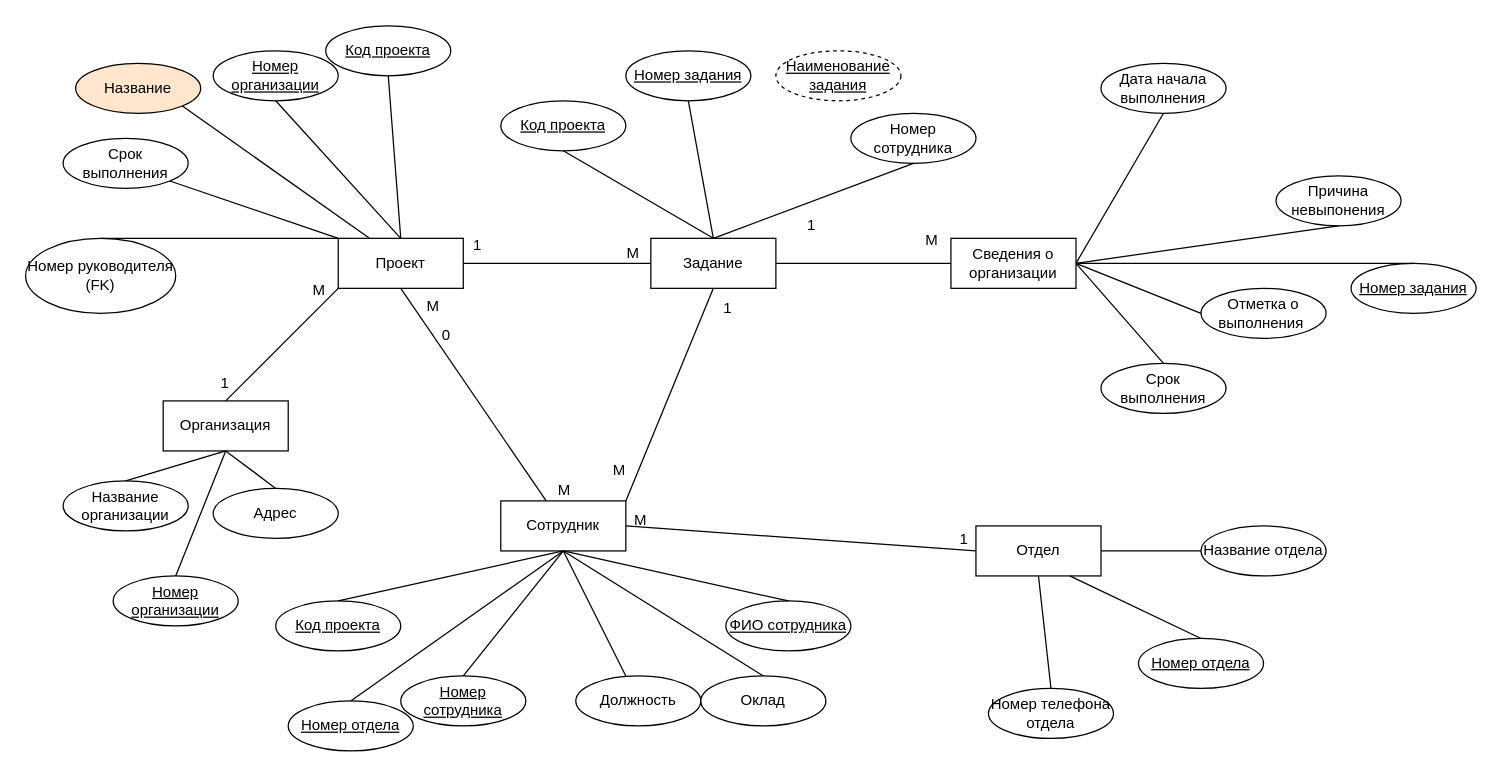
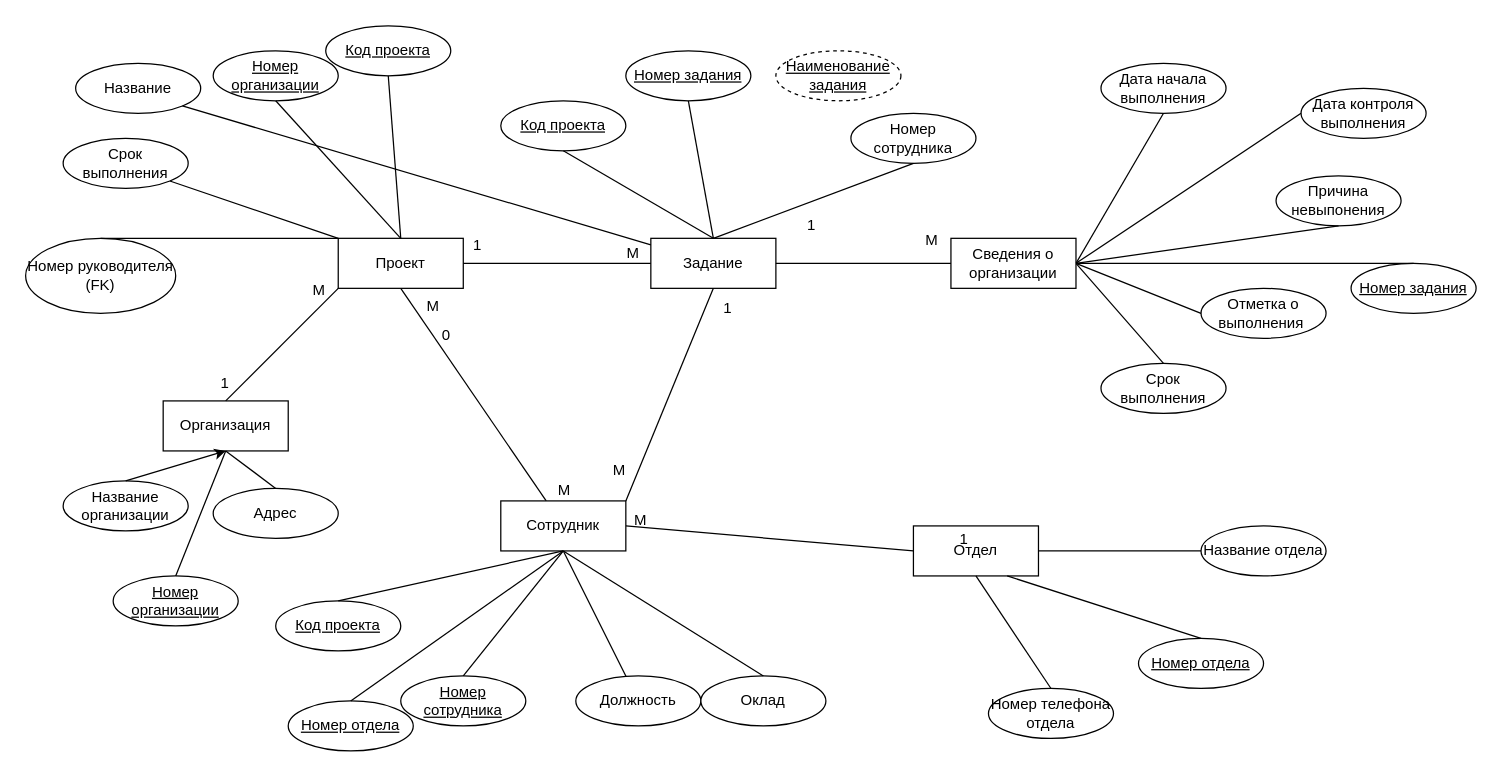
- <mxCell id="24" value="Название" style="ellipse;whiteSpace=wrap;html=1;align=center;fillColor=#ffe6cc;" parent="1" vertex="1"><mxGeometry x="60" y="50" width="100" height="40" as="geometry" /></mxCell>
+ <mxCell id="24" value="Название" style="ellipse;whiteSpace=wrap;html=1;align=center;" parent="1" vertex="1"><mxGeometry x="60" y="50" width="100" height="40" as="geometry" /></mxCell>
+ <mxCell id="68" value="Дата контроля выполнения" style="ellipse;whiteSpace=wrap;html=1;align=center;" vertex="1" parent="1"><mxGeometry x="1040" y="70" width="100" height="40" as="geometry" /></mxCell>
- <mxCell id="73" value="" style="endArrow=none;html=1;rounded=0;exitX=1;exitY=1;exitDx=0;exitDy=0;entryX=0.25;entryY=0;entryDx=0;entryDy=0;" edge="1" parent="1" source="24" target="15"><mxGeometry relative="1" as="geometry"><mxPoint x="145.146" y="154.226" as="sourcePoint" /><mxPoint x="280" y="200" as="targetPoint" /></mxGeometry></mxCell>
+ <mxCell id="73" value="" style="endArrow=none;html=1;rounded=0;exitX=1;exitY=1;exitDx=0;exitDy=0;" edge="1" parent="1" source="24" target="32"><mxGeometry relative="1" as="geometry"><mxPoint x="145.146" y="154.226" as="sourcePoint" /><mxPoint x="280" y="200" as="targetPoint" /></mxGeometry></mxCell>
+ <mxCell id="69" value="" style="endArrow=none;html=1;rounded=0;entryX=0;entryY=0.5;entryDx=0;entryDy=0;exitX=1;exitY=0.5;exitDx=0;exitDy=0;" edge="1" parent="1" source="64" target="68"><mxGeometry relative="1" as="geometry"><mxPoint x="870" y="220" as="sourcePoint" /><mxPoint x="920" y="110" as="targetPoint" /></mxGeometry></mxCell>
- <mxCell id="7" value="" style="endArrow=none;html=1;rounded=0;exitX=0.5;exitY=0;exitDx=0;exitDy=0;entryX=0.5;entryY=1;entryDx=0;entryDy=0;" parent="1" source="4" target="2" edge="1"><mxGeometry relative="1" as="geometry"><mxPoint x="240" y="370" as="sourcePoint" /><mxPoint x="330" y="330" as="targetPoint" /></mxGeometry></mxCell>
+ <mxCell id="7" value="" style="endArrow=classic;html=1;rounded=0;exitX=0.5;exitY=0;exitDx=0;exitDy=0;entryX=0.5;entryY=1;entryDx=0;entryDy=0;" parent="1" source="4" target="2" edge="1"><mxGeometry relative="1" as="geometry"><mxPoint x="240" y="370" as="sourcePoint" /><mxPoint x="330" y="330" as="targetPoint" /></mxGeometry></mxCell>
- <mxCell id="9" value="Отдел" style="whiteSpace=wrap;html=1;align=center;" parent="1" vertex="1"><mxGeometry x="780" y="420" width="100" height="40" as="geometry" /></mxCell>
+ <mxCell id="9" value="Отдел" style="whiteSpace=wrap;html=1;align=center;" parent="1" vertex="1"><mxGeometry x="730" y="420" width="100" height="40" as="geometry" /></mxCell>
- <mxCell id="44" value="" style="endArrow=none;html=1;rounded=0;exitX=0.5;exitY=1;exitDx=0;exitDy=0;entryX=0.5;entryY=0;entryDx=0;entryDy=0;" parent="1" source="31" target="39" edge="1"><mxGeometry relative="1" as="geometry"><mxPoint x="440" y="440" as="sourcePoint" /><mxPoint x="600" y="440" as="targetPoint" /></mxGeometry></mxCell>
- <mxCell id="39" value="ФИО сотрудника" style="ellipse;whiteSpace=wrap;html=1;align=center;fontStyle=4;" parent="1" vertex="1"><mxGeometry x="580" y="480" width="100" height="40" as="geometry" /></mxCell>
